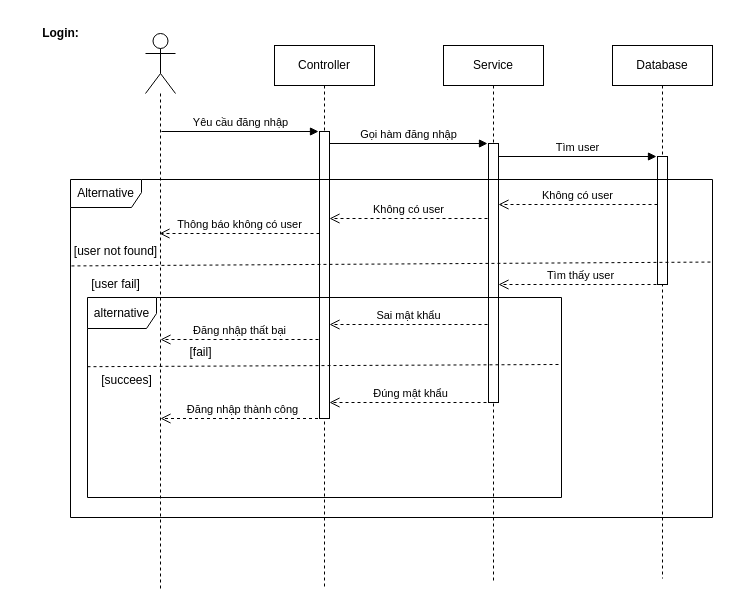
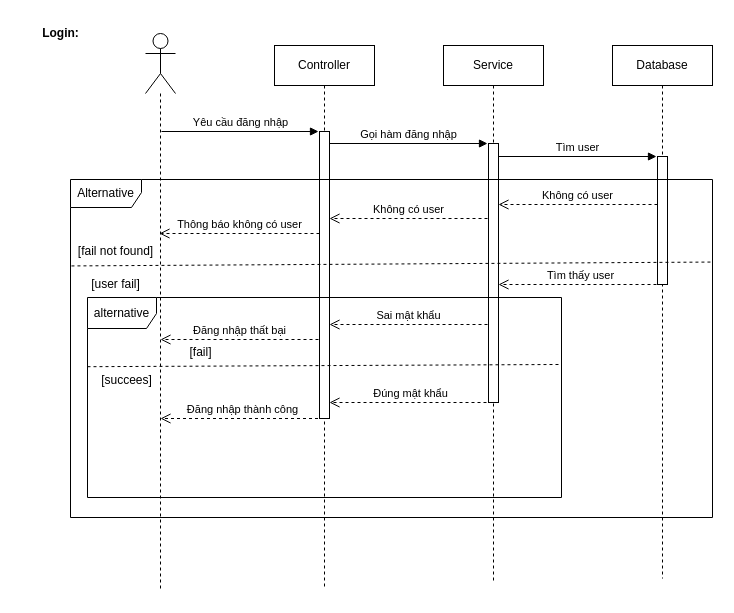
- <mxCell id="19" value="[user not found]" style="text;html=1;align=center;verticalAlign=middle;resizable=0;points=[];autosize=1;strokeColor=none;fillColor=none;" parent="1" vertex="1"><mxGeometry x="64" y="238" width="101" height="26" as="geometry" /></mxCell>
+ <mxCell id="19" value="[fail not found]" style="text;html=1;align=center;verticalAlign=middle;resizable=0;points=[];autosize=1;strokeColor=none;fillColor=none;" parent="1" vertex="1"><mxGeometry x="64" y="238" width="101" height="26" as="geometry" /></mxCell>
